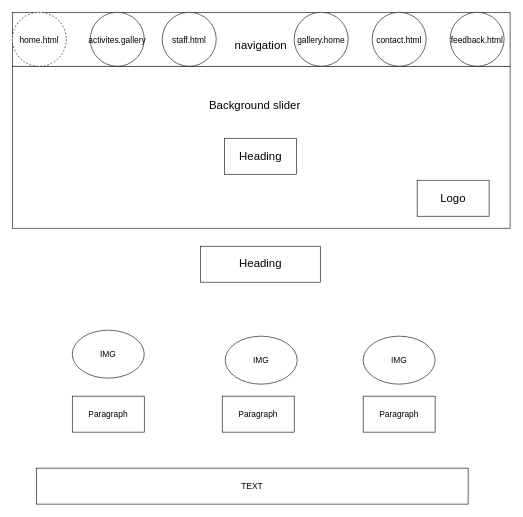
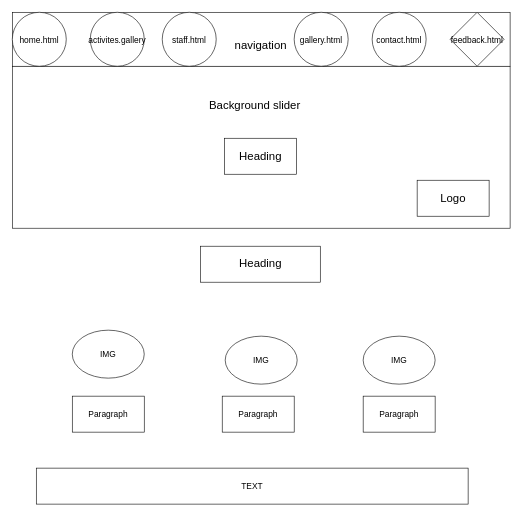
- <mxCell id="7" value="&lt;font style=&quot;font-size: 14px&quot;&gt;home.html&lt;/font&gt;" style="ellipse;whiteSpace=wrap;html=1;aspect=fixed;fontSize=19;dashed=1;" vertex="1" parent="1"><mxGeometry x="20" y="20" width="90" height="90" as="geometry" /></mxCell>
+ <mxCell id="7" value="&lt;font style=&quot;font-size: 14px&quot;&gt;home.html&lt;/font&gt;" style="ellipse;whiteSpace=wrap;html=1;aspect=fixed;fontSize=19;" vertex="1" parent="1"><mxGeometry x="20" y="20" width="90" height="90" as="geometry" /></mxCell>
- <mxCell id="12" value="&lt;font style=&quot;font-size: 14px&quot;&gt;gallery.home&lt;/font&gt;" style="ellipse;whiteSpace=wrap;html=1;aspect=fixed;fontSize=19;" vertex="1" parent="1"><mxGeometry x="490" y="20" width="90" height="90" as="geometry" /></mxCell>
+ <mxCell id="12" value="&lt;font style=&quot;font-size: 14px&quot;&gt;gallery.html&lt;/font&gt;" style="ellipse;whiteSpace=wrap;html=1;aspect=fixed;fontSize=19;" vertex="1" parent="1"><mxGeometry x="490" y="20" width="90" height="90" as="geometry" /></mxCell>
- <mxCell id="14" value="&lt;font style=&quot;font-size: 14px&quot;&gt;feedback.html&lt;/font&gt;" style="ellipse;whiteSpace=wrap;html=1;aspect=fixed;fontSize=19;" vertex="1" parent="1"><mxGeometry x="750" y="20" width="90" height="90" as="geometry" /></mxCell>
+ <mxCell id="14" value="&lt;font style=&quot;font-size: 14px&quot;&gt;feedback.html&lt;/font&gt;" style="rhombus;whiteSpace=wrap;html=1;aspect=fixed;fontSize=19;" vertex="1" parent="1"><mxGeometry x="750" y="20" width="90" height="90" as="geometry" /></mxCell>
